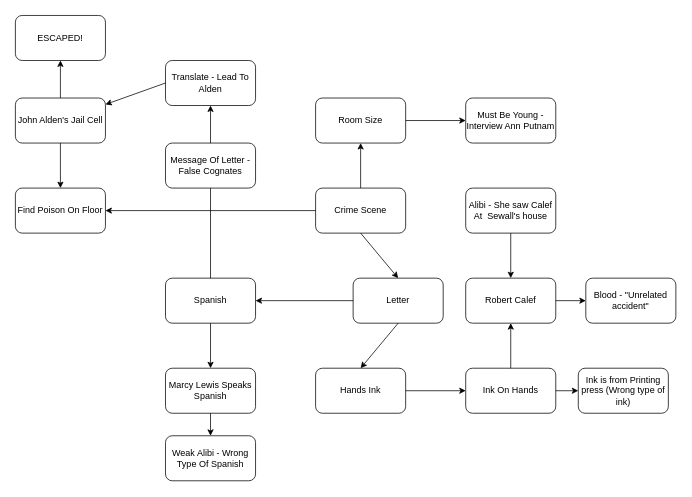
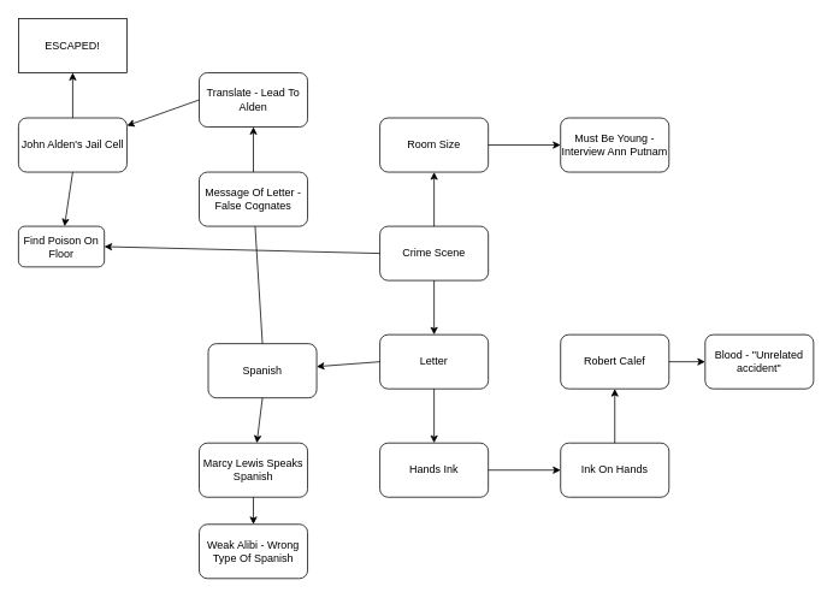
- <mxCell id="30" value="ESCAPED!" style="rounded=1;whiteSpace=wrap;html=1;" vertex="1" parent="1"><mxGeometry x="20" y="20" width="120" height="60" as="geometry" /></mxCell>
+ <mxCell id="30" value="ESCAPED!" style="whiteSpace=wrap;html=1;rounded=0;" vertex="1" parent="1"><mxGeometry x="20" y="20" width="120" height="60" as="geometry" /></mxCell>
- <mxCell id="32" value="Find Poison On Floor" style="rounded=1;whiteSpace=wrap;html=1;" vertex="1" parent="1"><mxGeometry x="20" y="250" width="120" height="60" as="geometry" /></mxCell>
+ <mxCell id="32" value="Find Poison On Floor" style="rounded=1;whiteSpace=wrap;html=1;" vertex="1" parent="1"><mxGeometry x="20" y="250" width="95" height="45" as="geometry" /></mxCell>
- <mxCell id="7" value="Alibi - She saw Calef At&amp;nbsp; Sewall's house" style="rounded=1;whiteSpace=wrap;html=1;" vertex="1" parent="1"><mxGeometry x="620" y="250" width="120" height="60" as="geometry" /></mxCell>
- <mxCell id="11" value="" style="endArrow=classic;html=1;rounded=0;exitX=0.5;exitY=1;exitDx=0;exitDy=0;entryX=0.5;entryY=0;entryDx=0;entryDy=0;" edge="1" parent="1" source="7" target="10"><mxGeometry width="50" height="50" relative="1" as="geometry"><mxPoint x="460" y="440" as="sourcePoint" /><mxPoint x="580" y="320" as="targetPoint" /></mxGeometry></mxCell>
- <mxCell id="18" value="Spanish" style="rounded=1;whiteSpace=wrap;html=1;" vertex="1" parent="1"><mxGeometry x="220" y="370" width="120" height="60" as="geometry" /></mxCell>
+ <mxCell id="18" value="Spanish" style="rounded=1;whiteSpace=wrap;html=1;" vertex="1" parent="1"><mxGeometry x="230" y="380" width="120" height="60" as="geometry" /></mxCell>
- <mxCell id="8" value="Letter" style="rounded=1;whiteSpace=wrap;html=1;" vertex="1" parent="1"><mxGeometry x="470" y="370" width="120" height="60" as="geometry" /></mxCell>
+ <mxCell id="8" value="Letter" style="rounded=1;whiteSpace=wrap;html=1;" vertex="1" parent="1"><mxGeometry x="420" y="370" width="120" height="60" as="geometry" /></mxCell>
- <mxCell id="34" value="" style="endArrow=classic;html=1;rounded=0;exitX=1;exitY=0.5;exitDx=0;exitDy=0;" edge="1" parent="1" source="14" target="35"><mxGeometry width="50" height="50" relative="1" as="geometry"><mxPoint x="610" y="510" as="sourcePoint" /><mxPoint x="830" y="520" as="targetPoint" /></mxGeometry></mxCell>
- <mxCell id="35" value="Ink is from Printing press (Wrong type of ink)" style="rounded=1;whiteSpace=wrap;html=1;" vertex="1" parent="1"><mxGeometry x="770" y="490" width="120" height="60" as="geometry" /></mxCell>
